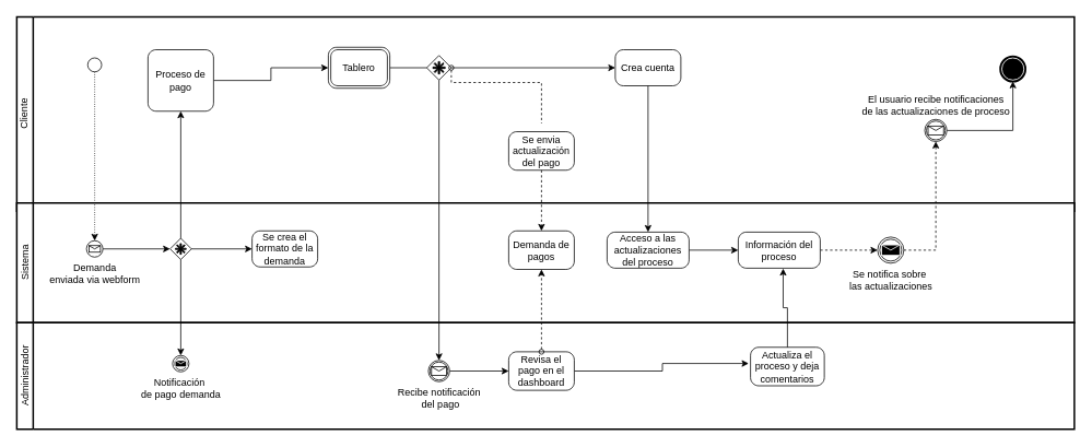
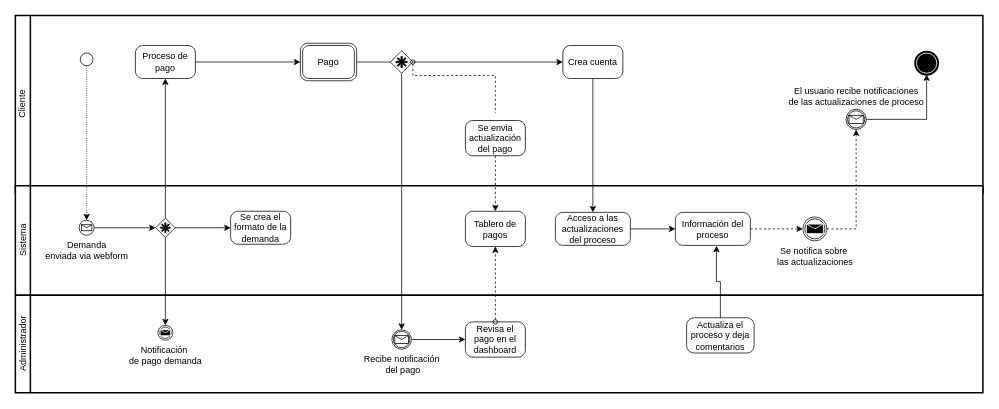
- <mxCell id="8" value="Tablero" style="points=[[0.25,0,0],[0.5,0,0],[0.75,0,0],[1,0.25,0],[1,0.5,0],[1,0.75,0],[0.75,1,0],[0.5,1,0],[0.25,1,0],[0,0.75,0],[0,0.5,0],[0,0.25,0]];shape=mxgraph.bpmn.task;whiteSpace=wrap;rectStyle=rounded;size=10;taskMarker=abstract;bpmnShapeType=transaction;" vertex="1" parent="2"><mxGeometry x="380" y="37" width="75" height="50" as="geometry" /></mxCell>
+ <mxCell id="8" value="Pago" style="points=[[0.25,0,0],[0.5,0,0],[0.75,0,0],[1,0.25,0],[1,0.5,0],[1,0.75,0],[0.75,1,0],[0.5,1,0],[0.25,1,0],[0,0.75,0],[0,0.5,0],[0,0.25,0]];shape=mxgraph.bpmn.task;whiteSpace=wrap;rectStyle=rounded;size=10;taskMarker=abstract;bpmnShapeType=transaction;" vertex="1" parent="2"><mxGeometry x="380" y="37" width="75" height="50" as="geometry" /></mxCell>
- <mxCell id="5" value="Proceso de pago" style="points=[[0.25,0,0],[0.5,0,0],[0.75,0,0],[1,0.25,0],[1,0.5,0],[1,0.75,0],[0.75,1,0],[0.5,1,0],[0.25,1,0],[0,0.75,0],[0,0.5,0],[0,0.25,0]];shape=mxgraph.bpmn.task;whiteSpace=wrap;rectStyle=rounded;size=10;taskMarker=abstract;" vertex="1" parent="2"><mxGeometry x="160" y="40" width="80" height="75" as="geometry" /></mxCell>
+ <mxCell id="5" value="Proceso de pago" style="points=[[0.25,0,0],[0.5,0,0],[0.75,0,0],[1,0.25,0],[1,0.5,0],[1,0.75,0],[0.75,1,0],[0.5,1,0],[0.25,1,0],[0,0.75,0],[0,0.5,0],[0,0.25,0]];shape=mxgraph.bpmn.task;whiteSpace=wrap;rectStyle=rounded;size=10;taskMarker=abstract;" vertex="1" parent="2"><mxGeometry x="160" y="40" width="80" height="44" as="geometry" /></mxCell>
- <mxCell id="23" value="Demanda de pagos" style="points=[[0.25,0,0],[0.5,0,0],[0.75,0,0],[1,0.25,0],[1,0.5,0],[1,0.75,0],[0.75,1,0],[0.5,1,0],[0.25,1,0],[0,0.75,0],[0,0.5,0],[0,0.25,0]];shape=mxgraph.bpmn.task;whiteSpace=wrap;rectStyle=rounded;size=10;taskMarker=abstract;" vertex="1" parent="15"><mxGeometry x="600" y="34" width="80" height="47" as="geometry" /></mxCell>
+ <mxCell id="23" value="Tablero de pagos" style="points=[[0.25,0,0],[0.5,0,0],[0.75,0,0],[1,0.25,0],[1,0.5,0],[1,0.75,0],[0.75,1,0],[0.5,1,0],[0.25,1,0],[0,0.75,0],[0,0.5,0],[0,0.25,0]];shape=mxgraph.bpmn.task;whiteSpace=wrap;rectStyle=rounded;size=10;taskMarker=abstract;" vertex="1" parent="15"><mxGeometry x="600" y="34" width="80" height="47" as="geometry" /></mxCell>
- <mxCell id="31" value="" style="edgeStyle=orthogonalEdgeStyle;rounded=0;orthogonalLoop=1;jettySize=auto;html=1;startArrow=none;startFill=0;endArrow=classic;endFill=1;strokeWidth=1;entryX=-0.025;entryY=0.421;entryDx=0;entryDy=0;entryPerimeter=0;" edge="1" parent="27" source="32" target="33"><mxGeometry relative="1" as="geometry"><mxPoint x="870" y="59" as="targetPoint" /></mxGeometry></mxCell>
